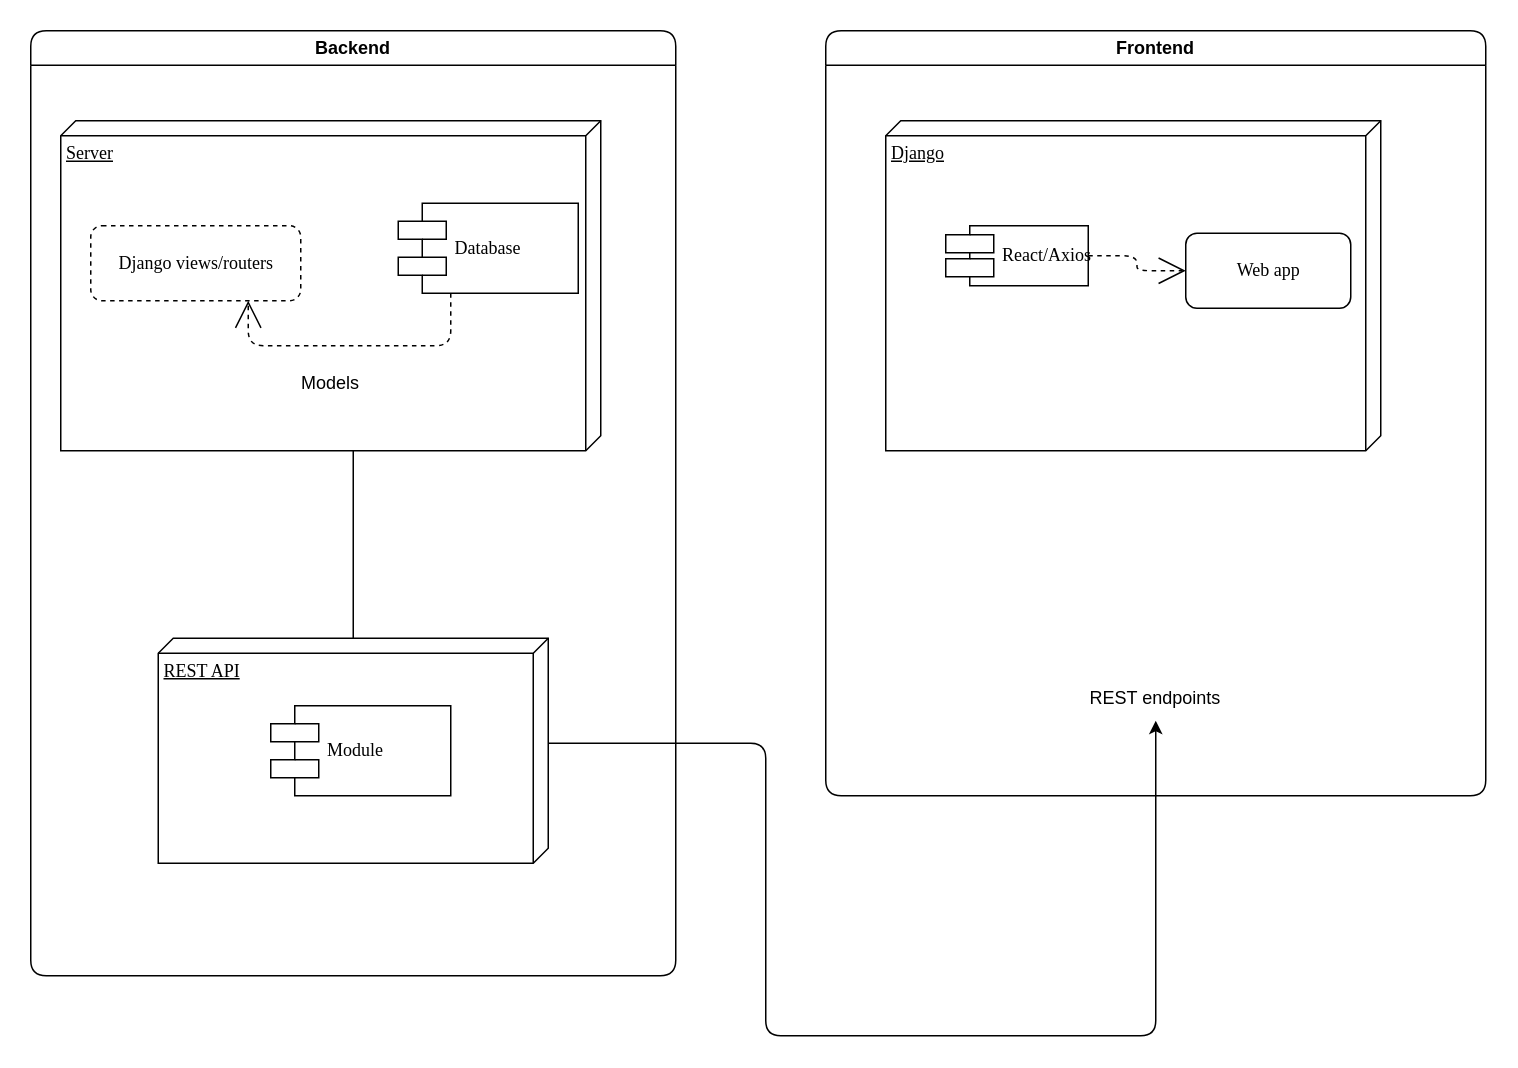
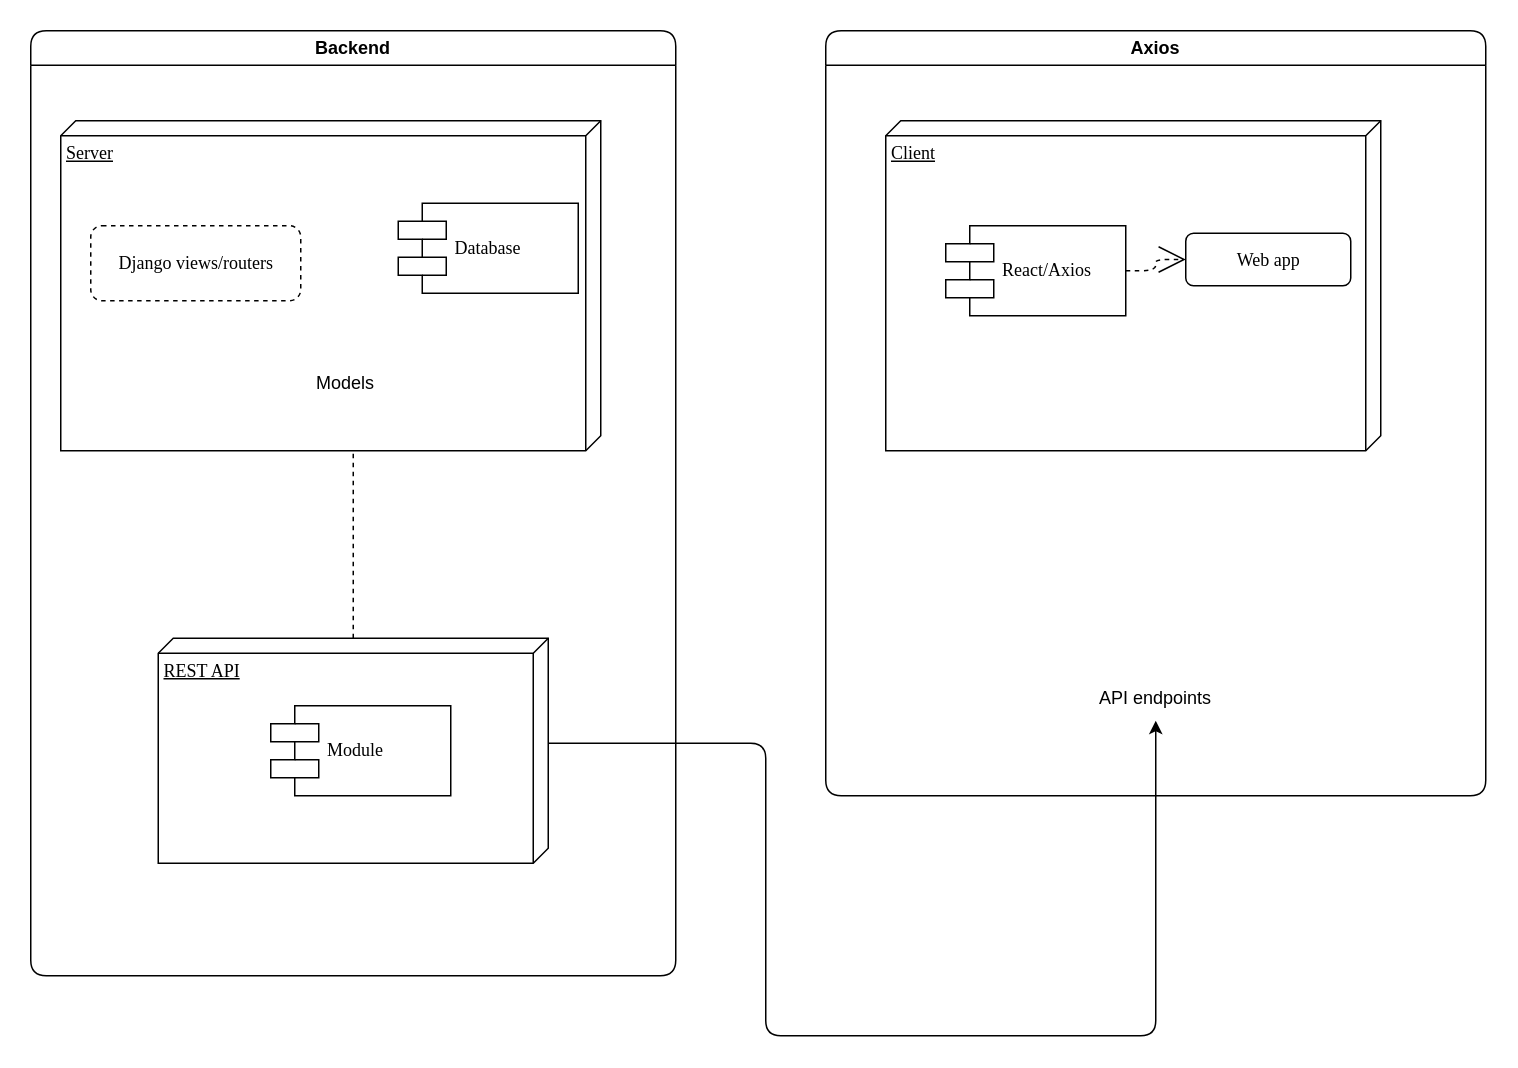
- <mxCell id="16" value="Frontend" style="swimlane;whiteSpace=wrap;html=1;rounded=1;labelBackgroundColor=none;" parent="1" vertex="1"><mxGeometry x="550" y="20" width="440" height="510" as="geometry" /></mxCell>
+ <mxCell id="16" value="Axios" style="swimlane;whiteSpace=wrap;html=1;rounded=1;labelBackgroundColor=none;" parent="1" vertex="1"><mxGeometry x="550" y="20" width="440" height="510" as="geometry" /></mxCell>
- <mxCell id="3" value="Django" style="verticalAlign=top;align=left;spacingTop=8;spacingLeft=2;spacingRight=12;shape=cube;size=10;direction=south;fontStyle=4;html=1;rounded=1;shadow=0;comic=0;labelBackgroundColor=none;strokeWidth=1;fontFamily=Verdana;fontSize=12;" parent="1" vertex="1"><mxGeometry x="590" y="80" width="330" height="220" as="geometry" /></mxCell>
+ <mxCell id="3" value="Client" style="verticalAlign=top;align=left;spacingTop=8;spacingLeft=2;spacingRight=12;shape=cube;size=10;direction=south;fontStyle=4;html=1;rounded=1;shadow=0;comic=0;labelBackgroundColor=none;strokeWidth=1;fontFamily=Verdana;fontSize=12;" parent="1" vertex="1"><mxGeometry x="590" y="80" width="330" height="220" as="geometry" /></mxCell>
- <mxCell id="7" value="React/Axios" style="shape=component;align=left;spacingLeft=36;rounded=1;shadow=0;comic=0;labelBackgroundColor=none;strokeWidth=1;fontFamily=Verdana;fontSize=12;html=1;" parent="1" vertex="1"><mxGeometry x="630" y="150" width="95" height="40" as="geometry" /></mxCell>
+ <mxCell id="7" value="React/Axios" style="shape=component;align=left;spacingLeft=36;rounded=1;shadow=0;comic=0;labelBackgroundColor=none;strokeWidth=1;fontFamily=Verdana;fontSize=12;html=1;" parent="1" vertex="1"><mxGeometry x="630" y="150" width="120" height="60" as="geometry" /></mxCell>
- <mxCell id="8" value="Web app" style="html=1;rounded=1;shadow=0;comic=0;labelBackgroundColor=none;strokeWidth=1;fontFamily=Verdana;fontSize=12;align=center;" parent="1" vertex="1"><mxGeometry x="790" y="155" width="110" height="50" as="geometry" /></mxCell>
+ <mxCell id="8" value="Web app" style="html=1;rounded=1;shadow=0;comic=0;labelBackgroundColor=none;strokeWidth=1;fontFamily=Verdana;fontSize=12;align=center;" parent="1" vertex="1"><mxGeometry x="790" y="155" width="110" height="35" as="geometry" /></mxCell>
- <mxCell id="10" style="edgeStyle=orthogonalEdgeStyle;rounded=1;html=1;labelBackgroundColor=none;startArrow=none;startFill=0;startSize=8;endArrow=open;endFill=0;endSize=16;fontFamily=Verdana;fontSize=12;dashed=1;fontColor=default;" parent="1" source="6" target="14" edge="1"><mxGeometry relative="1" as="geometry"><Array as="points"><mxPoint x="300" y="230" /><mxPoint x="165" y="230" /></Array></mxGeometry></mxCell>
- <mxCell id="15" value="Models" style="text;html=1;align=center;verticalAlign=middle;whiteSpace=wrap;rounded=1;labelBackgroundColor=none;" parent="13" vertex="1"><mxGeometry x="170" y="220" width="60" height="30" as="geometry" /></mxCell>
+ <mxCell id="15" value="Models" style="text;html=1;align=center;verticalAlign=middle;whiteSpace=wrap;rounded=1;labelBackgroundColor=none;" parent="13" vertex="1"><mxGeometry x="180" y="220" width="60" height="30" as="geometry" /></mxCell>
- <mxCell id="12" style="edgeStyle=orthogonalEdgeStyle;rounded=1;html=1;labelBackgroundColor=none;startArrow=none;startFill=0;startSize=8;endArrow=none;endFill=0;endSize=16;fontFamily=Verdana;fontSize=12;fontColor=default;" parent="1" source="5" target="2" edge="1"><mxGeometry relative="1" as="geometry"><Array as="points"><mxPoint x="235" y="495" /></Array></mxGeometry></mxCell>
+ <mxCell id="12" style="edgeStyle=orthogonalEdgeStyle;rounded=1;html=1;labelBackgroundColor=none;startArrow=none;startFill=0;startSize=8;endArrow=none;endFill=0;endSize=16;fontFamily=Verdana;fontSize=12;fontColor=default;dashed=1;" parent="1" source="5" target="2" edge="1"><mxGeometry relative="1" as="geometry"><Array as="points"><mxPoint x="235" y="495" /></Array></mxGeometry></mxCell>
- <mxCell id="17" value="REST endpoints" style="text;html=1;align=center;verticalAlign=middle;whiteSpace=wrap;rounded=1;dashed=1;dashPattern=8 8;labelBackgroundColor=none;" parent="16" vertex="1"><mxGeometry x="160" y="430" width="120" height="30" as="geometry" /></mxCell>
+ <mxCell id="17" value="API endpoints" style="text;html=1;align=center;verticalAlign=middle;whiteSpace=wrap;rounded=1;dashed=1;dashPattern=8 8;labelBackgroundColor=none;" parent="16" vertex="1"><mxGeometry x="160" y="430" width="120" height="30" as="geometry" /></mxCell>
